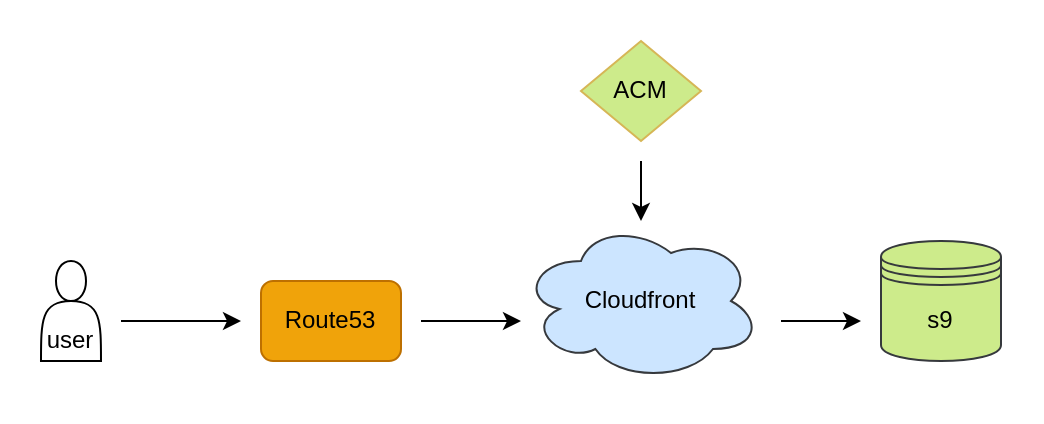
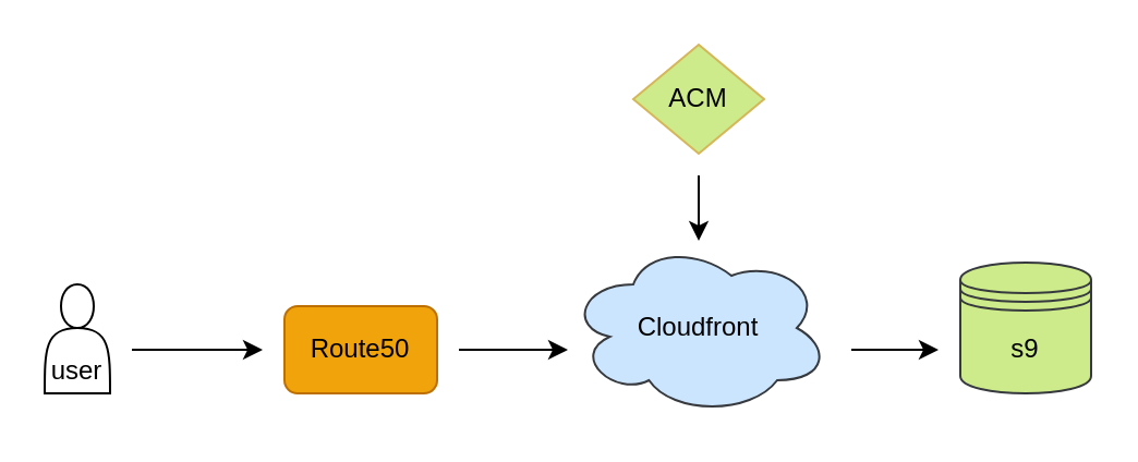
- <mxCell id="5" value="Route53" style="rounded=1;whiteSpace=wrap;html=1;fillColor=#f0a30a;fontColor=#000000;strokeColor=#BD7000;" vertex="1" parent="1"><mxGeometry x="130" y="140" width="70" height="40" as="geometry" /></mxCell>
+ <mxCell id="5" value="Route50" style="rounded=1;whiteSpace=wrap;html=1;fillColor=#f0a30a;fontColor=#000000;strokeColor=#BD7000;" vertex="1" parent="1"><mxGeometry x="130" y="140" width="70" height="40" as="geometry" /></mxCell>
